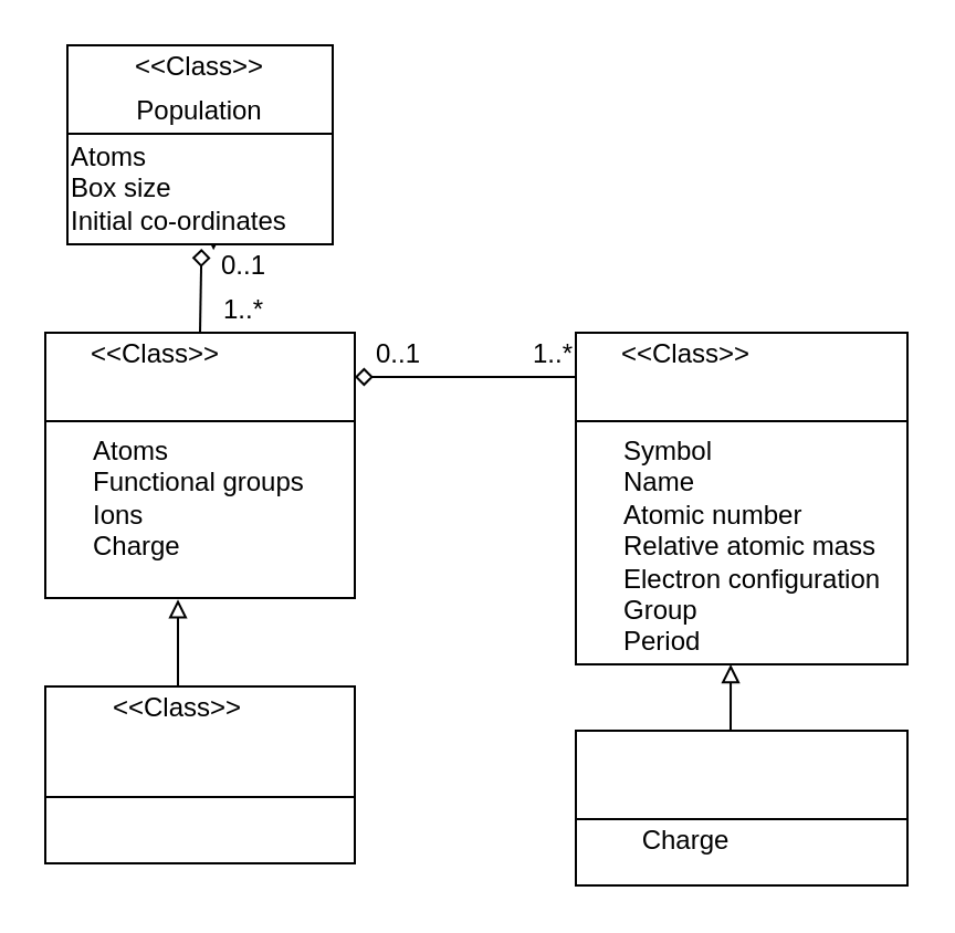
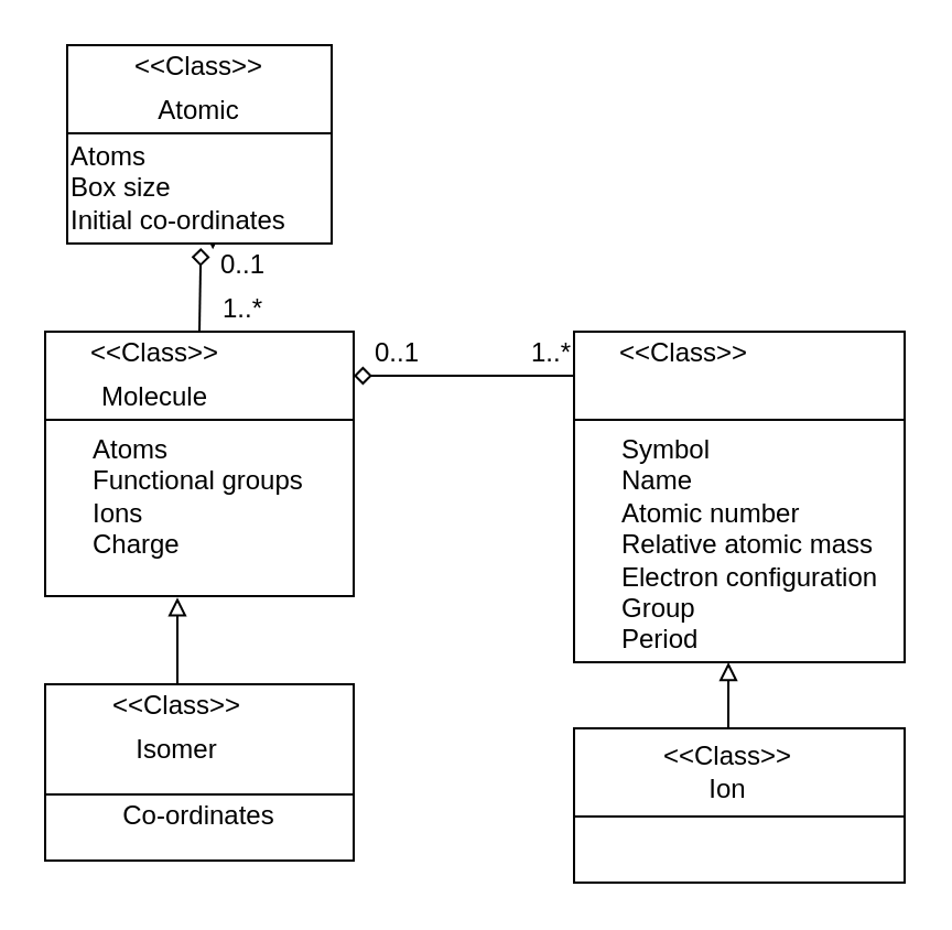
- <mxCell id="29" value="Population" style="text;html=1;strokeColor=none;fillColor=none;align=center;verticalAlign=middle;whiteSpace=wrap;rounded=0;" vertex="1" parent="1"><mxGeometry x="70" y="40" width="40" height="20" as="geometry" /></mxCell>
+ <mxCell id="29" value="Atomic" style="text;html=1;strokeColor=none;fillColor=none;align=center;verticalAlign=middle;whiteSpace=wrap;rounded=0;" vertex="1" parent="1"><mxGeometry x="70" y="40" width="40" height="20" as="geometry" /></mxCell>
+ <mxCell id="16" value="Molecule" style="text;html=1;strokeColor=none;fillColor=none;align=center;verticalAlign=middle;whiteSpace=wrap;rounded=0;" parent="1" vertex="1"><mxGeometry x="50" y="170" width="40" height="20" as="geometry" /></mxCell>
+ <mxCell id="17" value="Isomer" style="text;html=1;strokeColor=none;fillColor=none;align=center;verticalAlign=middle;whiteSpace=wrap;rounded=0;" parent="1" vertex="1"><mxGeometry x="60" y="330" width="40" height="20" as="geometry" /></mxCell>
+ <mxCell id="25" value="&amp;lt;&amp;lt;Class&amp;gt;&amp;gt;&lt;br&gt;Ion" style="text;html=1;strokeColor=none;fillColor=none;align=center;verticalAlign=middle;whiteSpace=wrap;rounded=0;" parent="1" vertex="1"><mxGeometry x="310" y="340" width="40" height="20" as="geometry" /></mxCell>
+ <mxCell id="22" value="Co-ordinates" style="text;html=1;strokeColor=none;fillColor=none;align=center;verticalAlign=middle;whiteSpace=wrap;rounded=0;" parent="1" vertex="1"><mxGeometry x="45" y="360" width="90" height="20" as="geometry" /></mxCell>
- <mxCell id="26" value="Charge" style="text;html=1;strokeColor=none;fillColor=none;align=center;verticalAlign=middle;whiteSpace=wrap;rounded=0;" parent="1" vertex="1"><mxGeometry x="290" y="370" width="40" height="20" as="geometry" /></mxCell>
